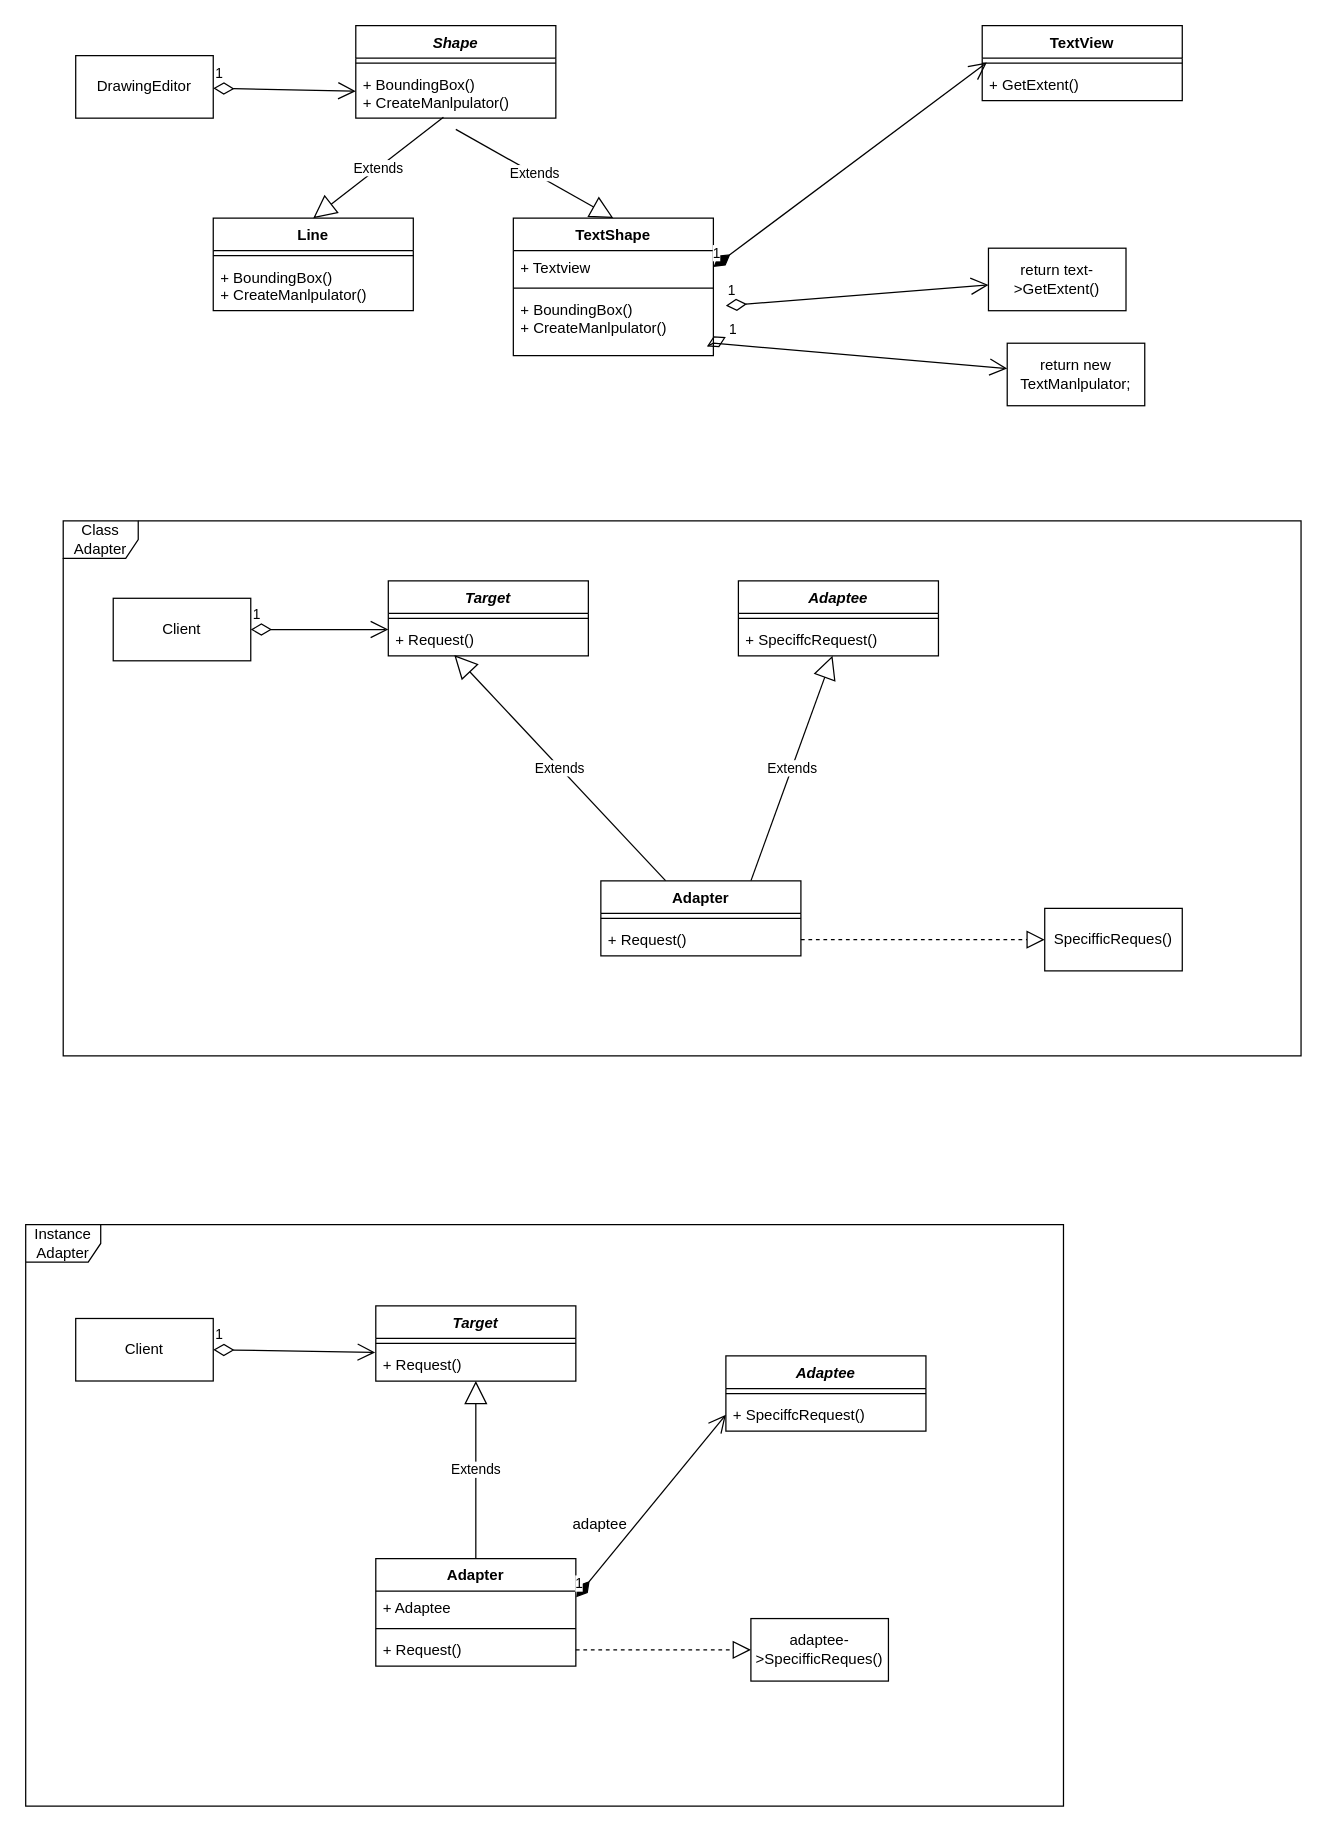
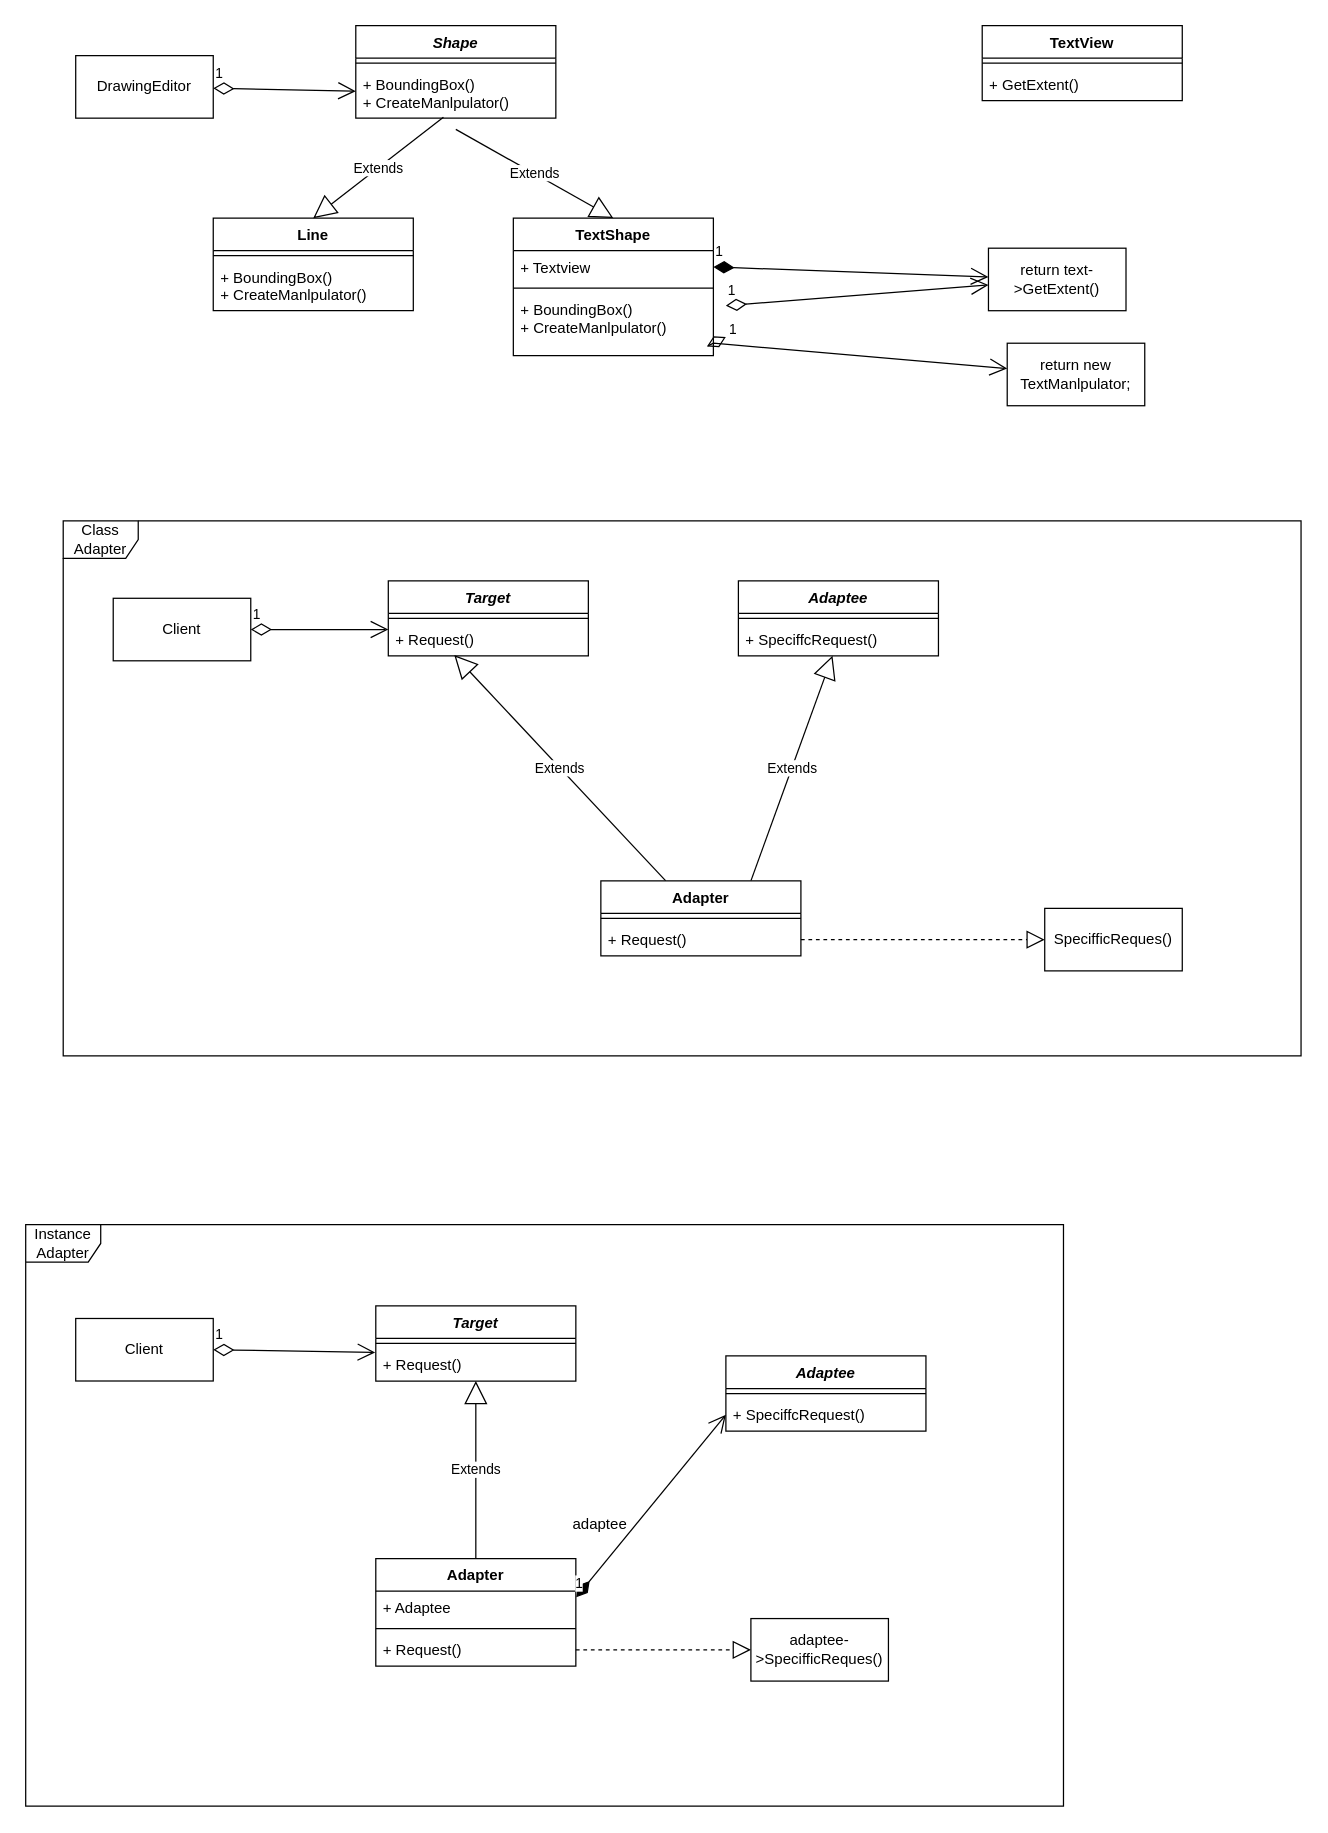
- <mxCell id="19" value="1" style="endArrow=open;html=1;endSize=12;startArrow=diamondThin;startSize=14;startFill=1;align=left;verticalAlign=bottom;rounded=0;exitX=1;exitY=0.5;exitDx=0;exitDy=0;entryX=0.023;entryY=-0.173;entryDx=0;entryDy=0;entryPerimeter=0;" edge="1" parent="1" source="12" target="18"><mxGeometry x="-1" y="3" relative="1" as="geometry"><mxPoint x="760" y="264" as="sourcePoint" /><mxPoint x="920" y="264" as="targetPoint" /></mxGeometry></mxCell>
+ <mxCell id="19" value="1" style="endArrow=open;html=1;endSize=12;startArrow=diamondThin;startSize=14;startFill=1;align=left;verticalAlign=bottom;rounded=0;exitX=1;exitY=0.5;exitDx=0;exitDy=0;" edge="1" parent="1" source="12" target="22"><mxGeometry x="-1" y="3" relative="1" as="geometry"><mxPoint x="760" y="264" as="sourcePoint" /><mxPoint x="920" y="264" as="targetPoint" /></mxGeometry></mxCell>
